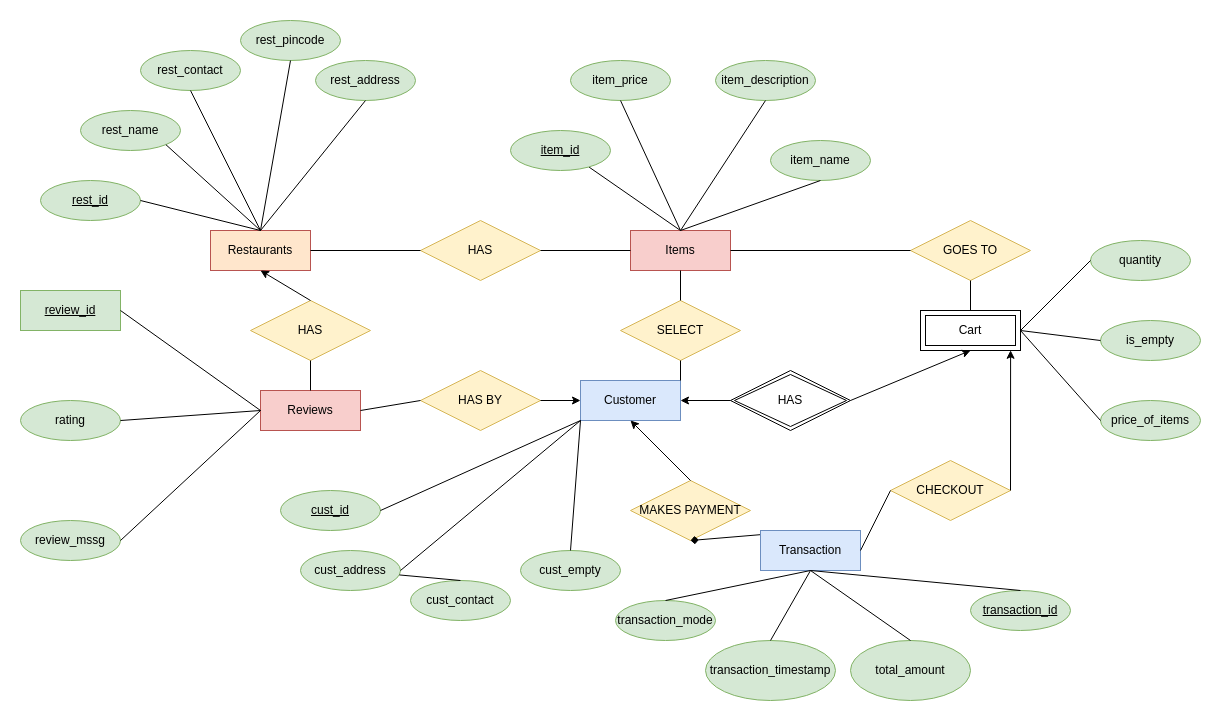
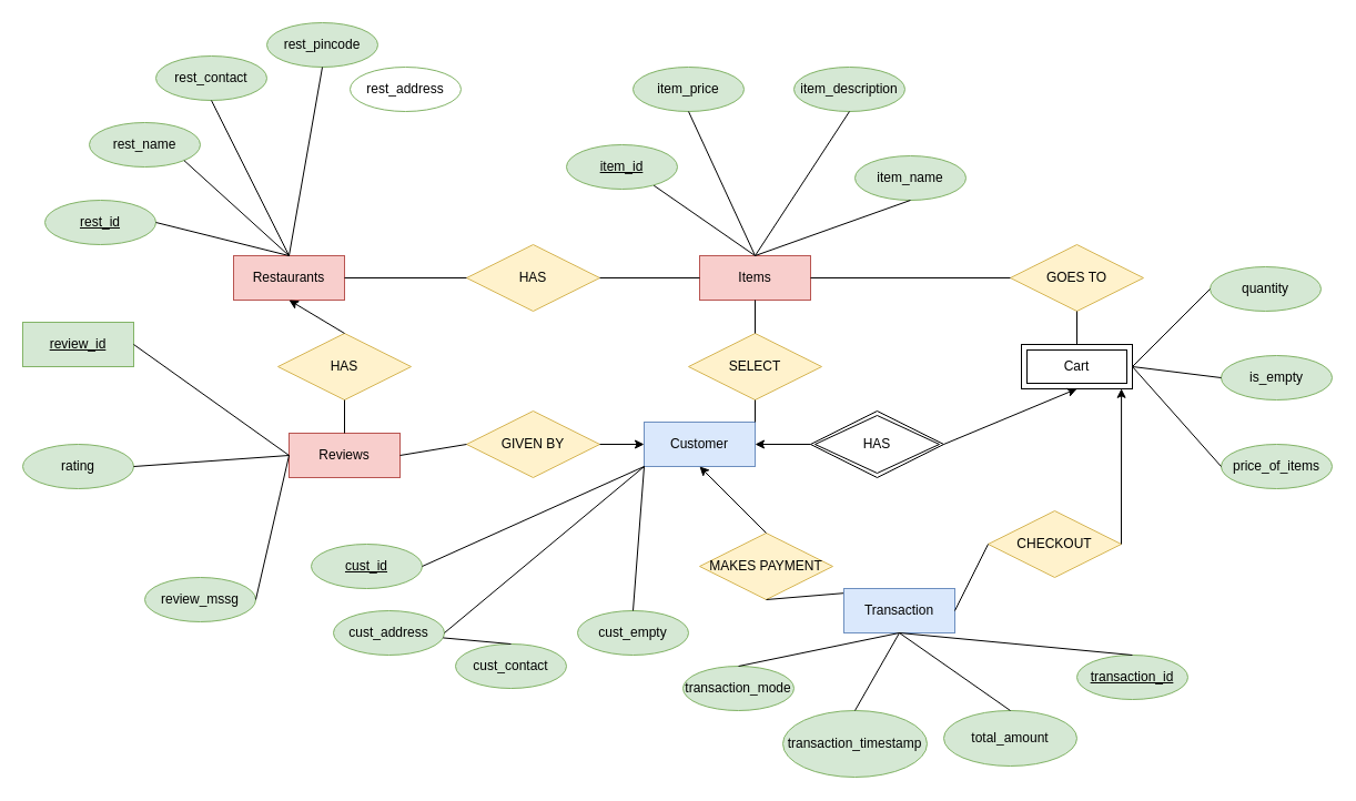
- <mxCell id="34" value="rest_address" style="ellipse;whiteSpace=wrap;html=1;align=center;fillColor=#d5e8d4;strokeColor=#82b366;" parent="1" vertex="1"><mxGeometry x="315" y="60" width="100" height="40" as="geometry" /></mxCell>
+ <mxCell id="34" value="rest_address" style="ellipse;whiteSpace=wrap;html=1;align=center;fillColor=#ffffff;strokeColor=#82b366;" parent="1" vertex="1"><mxGeometry x="315" y="60" width="100" height="40" as="geometry" /></mxCell>
- <mxCell id="38" value="" style="endArrow=none;html=1;rounded=0;exitX=0.5;exitY=1;exitDx=0;exitDy=0;entryX=0.5;entryY=0;entryDx=0;entryDy=0;" parent="1" source="34" target="2" edge="1"><mxGeometry relative="1" as="geometry"><mxPoint x="430" y="290" as="sourcePoint" /><mxPoint x="590" y="290" as="targetPoint" /><Array as="points" /></mxGeometry></mxCell>
- <mxCell id="2" value="Restaurants" style="whiteSpace=wrap;html=1;align=center;fillColor=#ffe6cc;strokeColor=#b85450;" parent="1" vertex="1"><mxGeometry x="210" y="230" width="100" height="40" as="geometry" /></mxCell>
+ <mxCell id="2" value="Restaurants" style="whiteSpace=wrap;html=1;align=center;fillColor=#f8cecc;strokeColor=#b85450;" parent="1" vertex="1"><mxGeometry x="210" y="230" width="100" height="40" as="geometry" /></mxCell>
- <mxCell id="10" value="HAS BY" style="shape=rhombus;perimeter=rhombusPerimeter;whiteSpace=wrap;html=1;align=center;fillColor=#fff2cc;strokeColor=#d6b656;" parent="1" vertex="1"><mxGeometry x="420" y="370" width="120" height="60" as="geometry" /></mxCell>
+ <mxCell id="10" value="GIVEN BY" style="shape=rhombus;perimeter=rhombusPerimeter;whiteSpace=wrap;html=1;align=center;fillColor=#fff2cc;strokeColor=#d6b656;" parent="1" vertex="1"><mxGeometry x="420" y="370" width="120" height="60" as="geometry" /></mxCell>
- <mxCell id="27" value="" style="endArrow=diamond;html=1;rounded=0;entryX=0.5;entryY=1;entryDx=0;entryDy=0;exitX=0.5;exitY=0;exitDx=0;exitDy=0;" parent="1" source="28" target="25" edge="1"><mxGeometry relative="1" as="geometry"><mxPoint x="680" y="630" as="sourcePoint" /><mxPoint x="670" y="490" as="targetPoint" /></mxGeometry></mxCell>
+ <mxCell id="27" value="" style="endArrow=none;html=1;rounded=0;entryX=0.5;entryY=1;entryDx=0;entryDy=0;exitX=0.5;exitY=0;exitDx=0;exitDy=0;" parent="1" source="28" target="25" edge="1"><mxGeometry relative="1" as="geometry"><mxPoint x="680" y="630" as="sourcePoint" /><mxPoint x="670" y="490" as="targetPoint" /></mxGeometry></mxCell>
- <mxCell id="52" value="review_mssg" style="ellipse;whiteSpace=wrap;html=1;align=center;fillColor=#d5e8d4;strokeColor=#82b366;" parent="1" vertex="1"><mxGeometry x="20" y="520" width="100" height="40" as="geometry" /></mxCell>
+ <mxCell id="52" value="review_mssg" style="ellipse;whiteSpace=wrap;html=1;align=center;fillColor=#d5e8d4;strokeColor=#82b366;" parent="1" vertex="1"><mxGeometry x="130" y="520" width="100" height="40" as="geometry" /></mxCell>
- <mxCell id="70" value="total_amount" style="ellipse;whiteSpace=wrap;html=1;align=center;fillColor=#d5e8d4;strokeColor=#82b366;" parent="1" vertex="1"><mxGeometry x="850" y="640" width="120" height="60" as="geometry" /></mxCell>
+ <mxCell id="70" value="total_amount" style="ellipse;whiteSpace=wrap;html=1;align=center;fillColor=#d5e8d4;strokeColor=#82b366;" parent="1" vertex="1"><mxGeometry x="850" y="640" width="120" height="50" as="geometry" /></mxCell>
